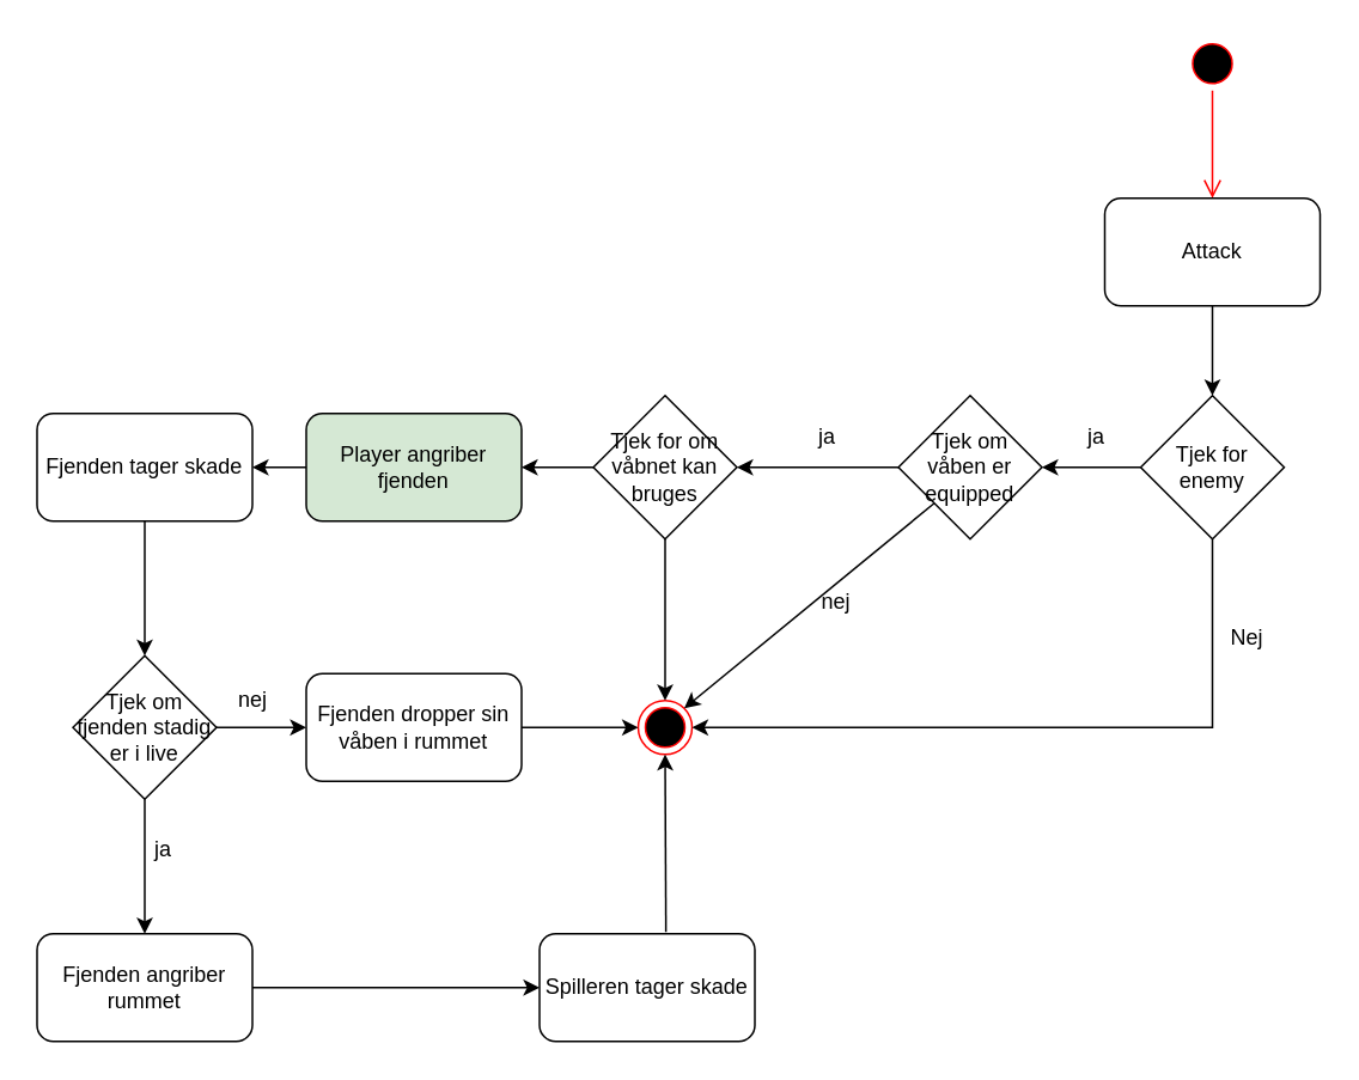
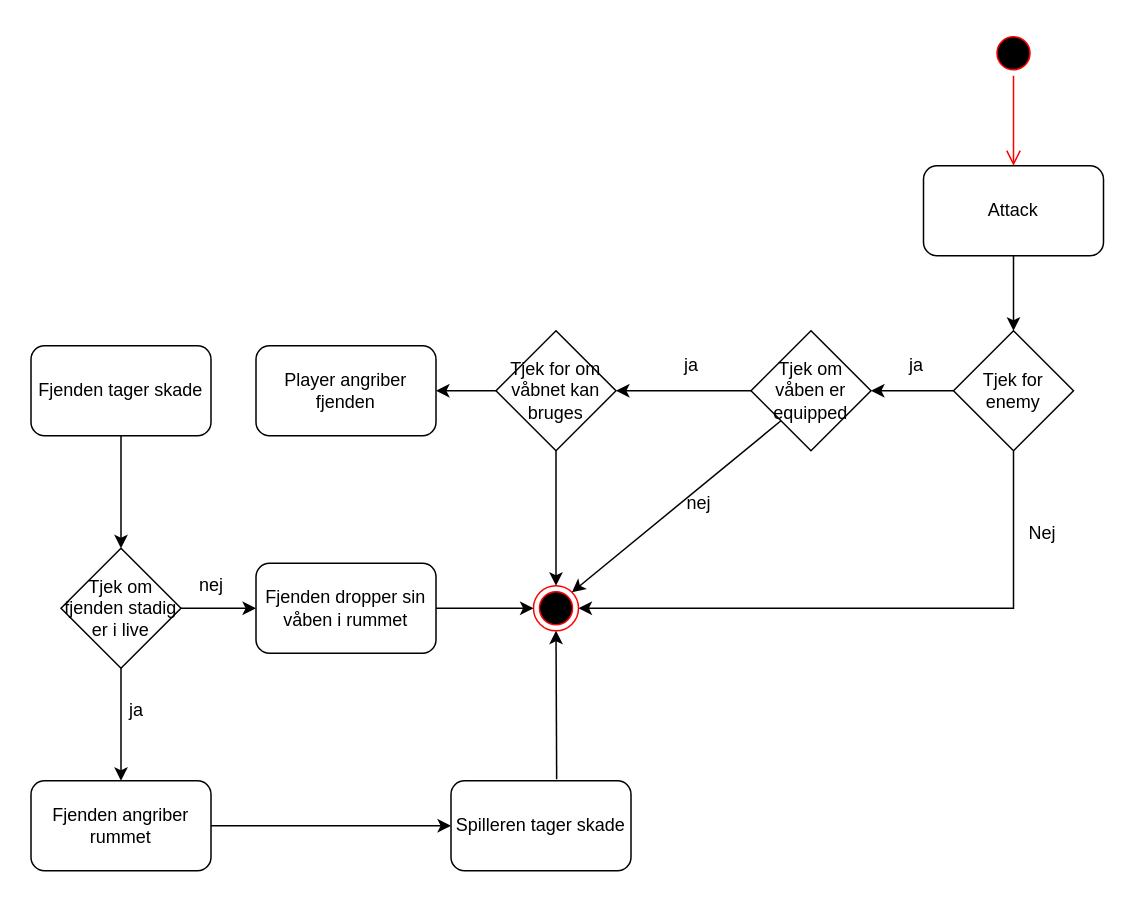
- <mxCell id="21" value="" style="endArrow=classic;html=1;rounded=0;entryX=1;entryY=0.5;entryDx=0;entryDy=0;exitX=0;exitY=0.5;exitDx=0;exitDy=0;" edge="1" parent="1" source="19" target="20"><mxGeometry width="50" height="50" relative="1" as="geometry"><mxPoint x="220" y="350" as="sourcePoint" /><mxPoint x="270" y="300" as="targetPoint" /></mxGeometry></mxCell>
- <mxCell id="19" value="Player angriber fjenden" style="rounded=1;whiteSpace=wrap;html=1;fillColor=#d5e8d4;" vertex="1" parent="1"><mxGeometry x="170" y="230" width="120" height="60" as="geometry" /></mxCell>
+ <mxCell id="19" value="Player angriber fjenden" style="rounded=1;whiteSpace=wrap;html=1;" vertex="1" parent="1"><mxGeometry x="170" y="230" width="120" height="60" as="geometry" /></mxCell>
